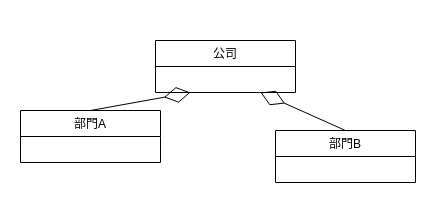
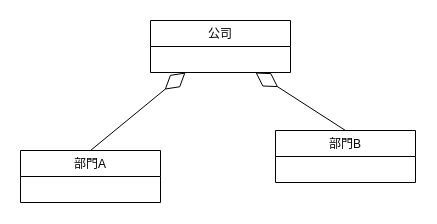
- <mxCell id="3" value="公司" style="swimlane;fontStyle=0;childLayout=stackLayout;horizontal=1;startSize=26;fillColor=none;horizontalStack=0;resizeParent=1;resizeParentMax=0;resizeLast=0;collapsible=1;marginBottom=0;" vertex="1" parent="1"><mxGeometry x="155" y="40" width="140" height="52" as="geometry" /></mxCell>
+ <mxCell id="3" value="公司" style="swimlane;fontStyle=0;childLayout=stackLayout;horizontal=1;startSize=26;fillColor=none;horizontalStack=0;resizeParent=1;resizeParentMax=0;resizeLast=0;collapsible=1;marginBottom=0;" vertex="1" parent="1"><mxGeometry x="150" y="20" width="140" height="52" as="geometry" /></mxCell>
- <mxCell id="2" value="部門A" style="swimlane;fontStyle=0;childLayout=stackLayout;horizontal=1;startSize=26;fillColor=none;horizontalStack=0;resizeParent=1;resizeParentMax=0;resizeLast=0;collapsible=1;marginBottom=0;" vertex="1" parent="1"><mxGeometry x="20" y="110" width="140" height="52" as="geometry" /></mxCell>
+ <mxCell id="2" value="部門A" style="swimlane;fontStyle=0;childLayout=stackLayout;horizontal=1;startSize=26;fillColor=none;horizontalStack=0;resizeParent=1;resizeParentMax=0;resizeLast=0;collapsible=1;marginBottom=0;" vertex="1" parent="1"><mxGeometry x="20" y="150" width="140" height="52" as="geometry" /></mxCell>
